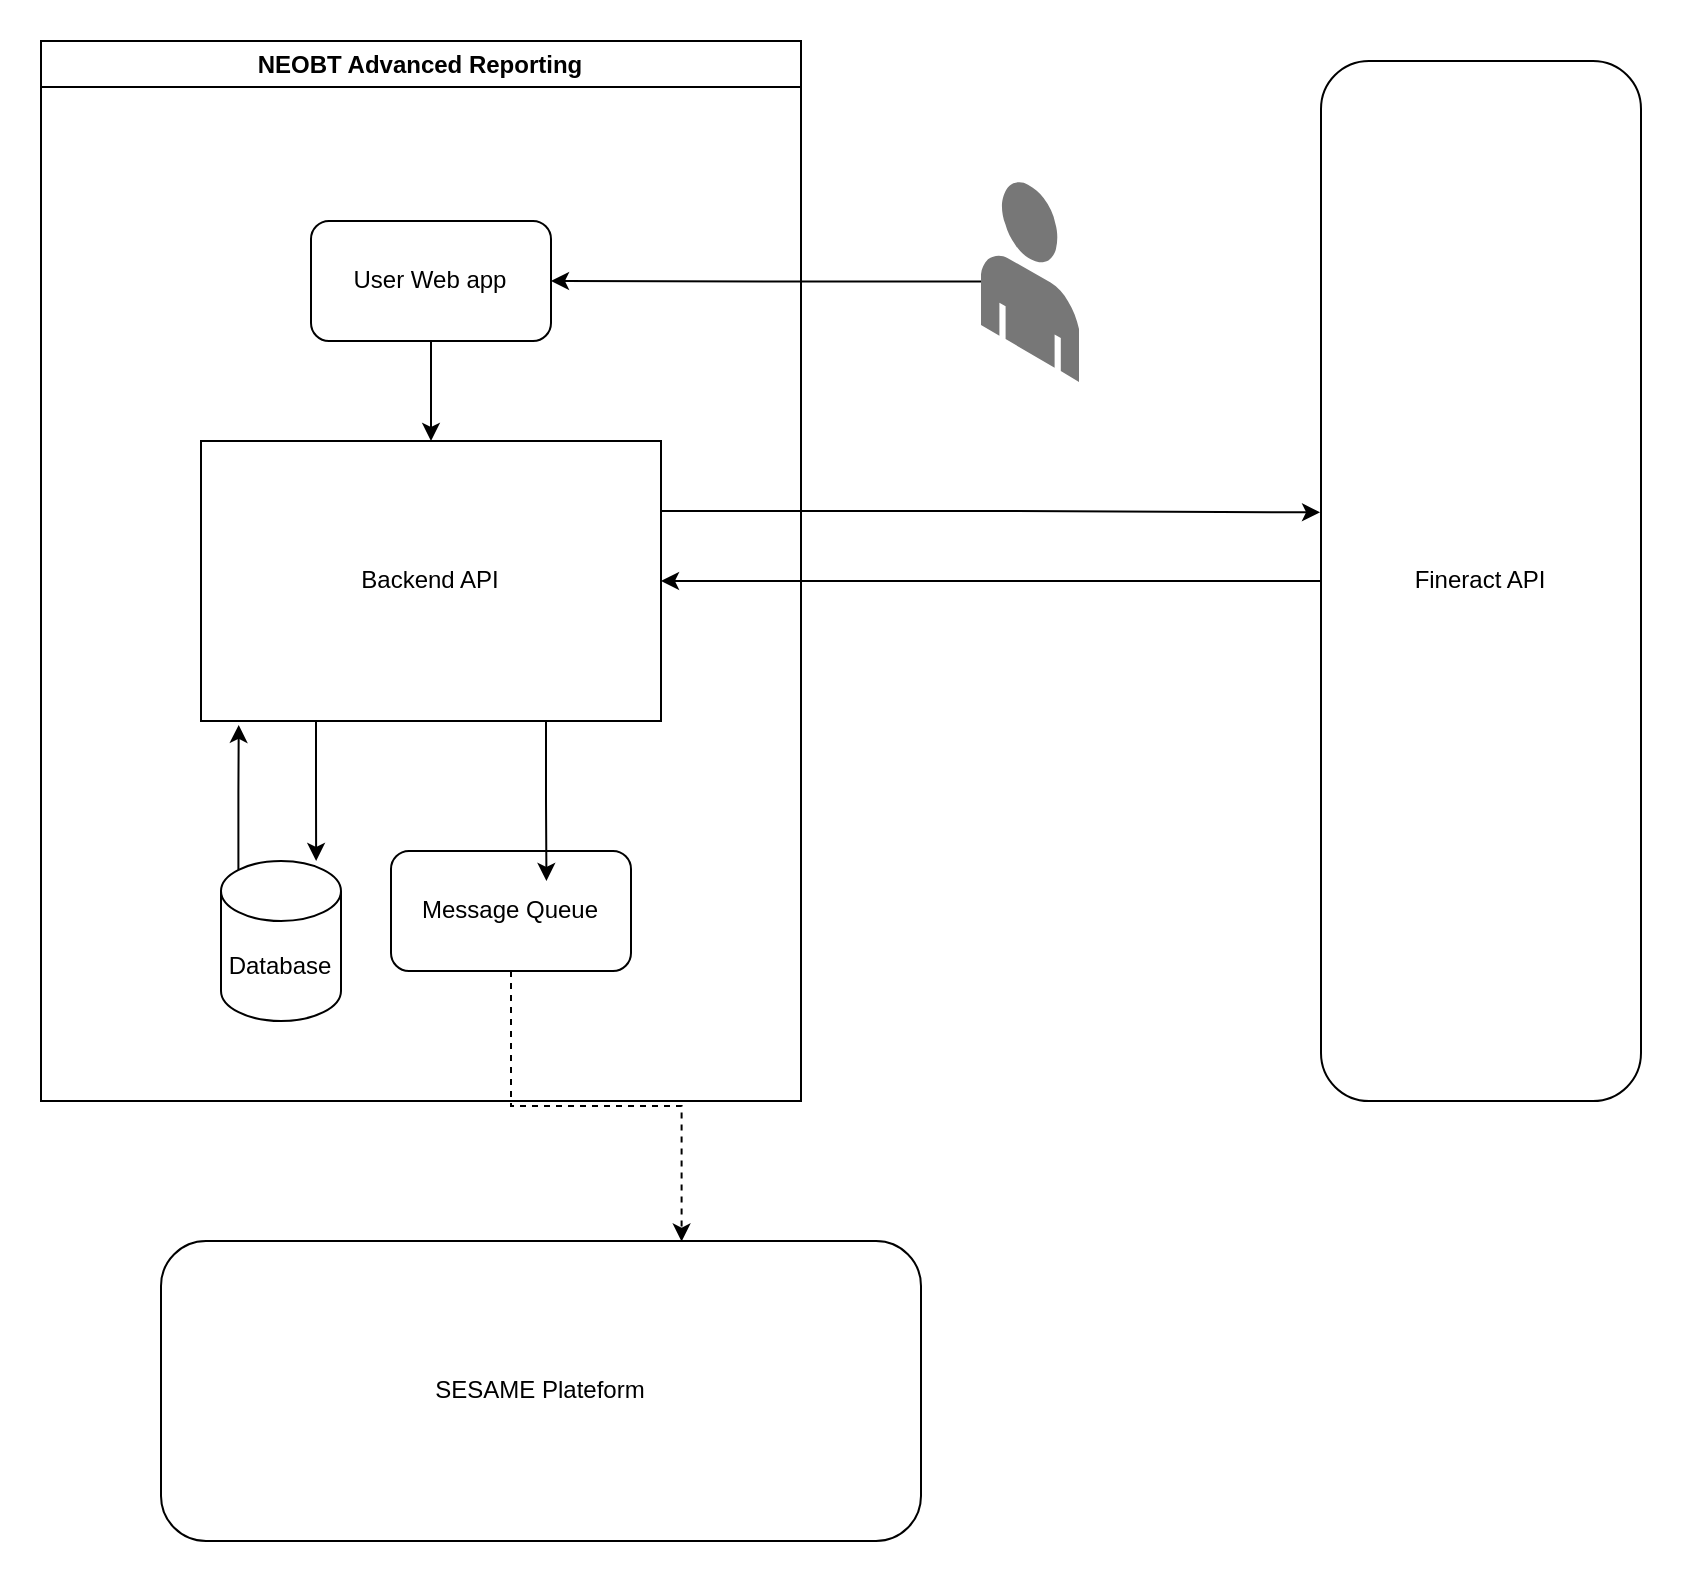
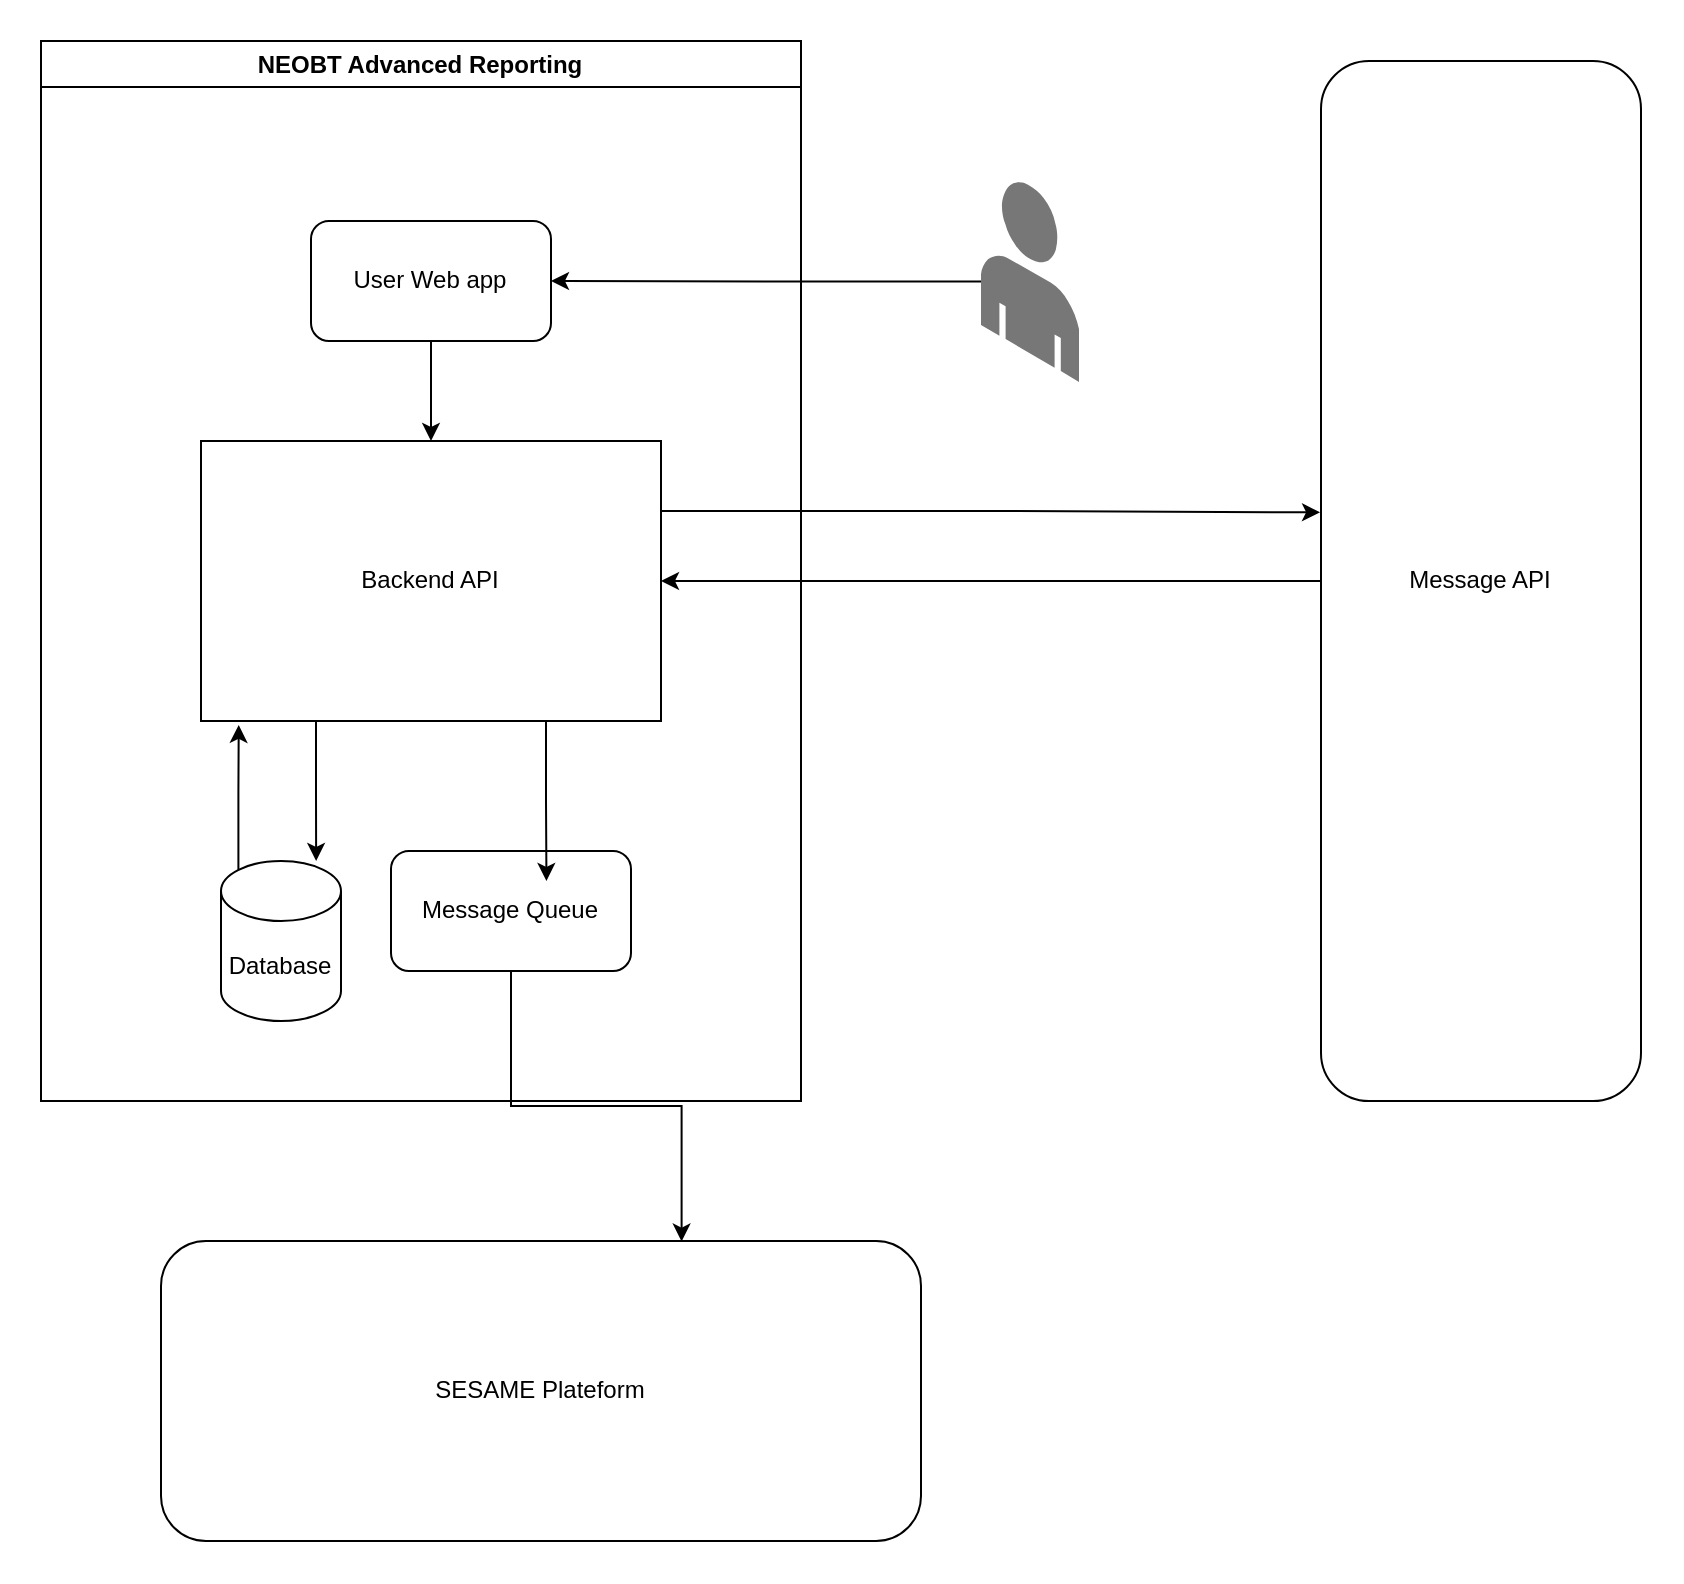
- <mxCell id="13" value="Fineract API" style="rounded=1;whiteSpace=wrap;html=1;" vertex="1" parent="1"><mxGeometry x="660" y="30" width="160" height="520" as="geometry" /></mxCell>
+ <mxCell id="13" value="Message API" style="rounded=1;whiteSpace=wrap;html=1;" vertex="1" parent="1"><mxGeometry x="660" y="30" width="160" height="520" as="geometry" /></mxCell>
- <mxCell id="17" style="edgeStyle=orthogonalEdgeStyle;rounded=0;orthogonalLoop=1;jettySize=auto;html=1;entryX=0.685;entryY=0.002;entryDx=0;entryDy=0;entryPerimeter=0;dashed=1;" edge="1" parent="1" source="3" target="16"><mxGeometry relative="1" as="geometry" /></mxCell>
+ <mxCell id="17" style="edgeStyle=orthogonalEdgeStyle;rounded=0;orthogonalLoop=1;jettySize=auto;html=1;entryX=0.685;entryY=0.002;entryDx=0;entryDy=0;entryPerimeter=0;" edge="1" parent="1" source="3" target="16"><mxGeometry relative="1" as="geometry" /></mxCell>
